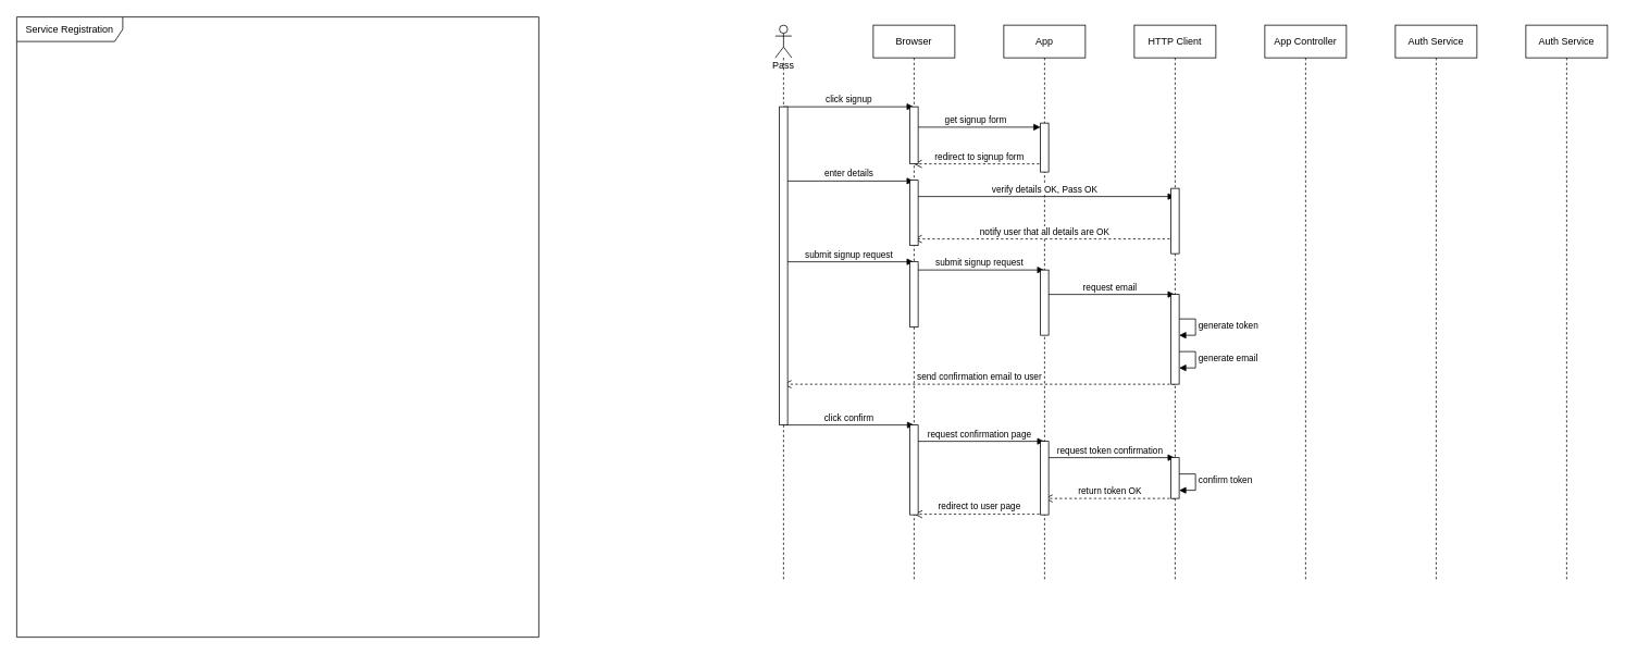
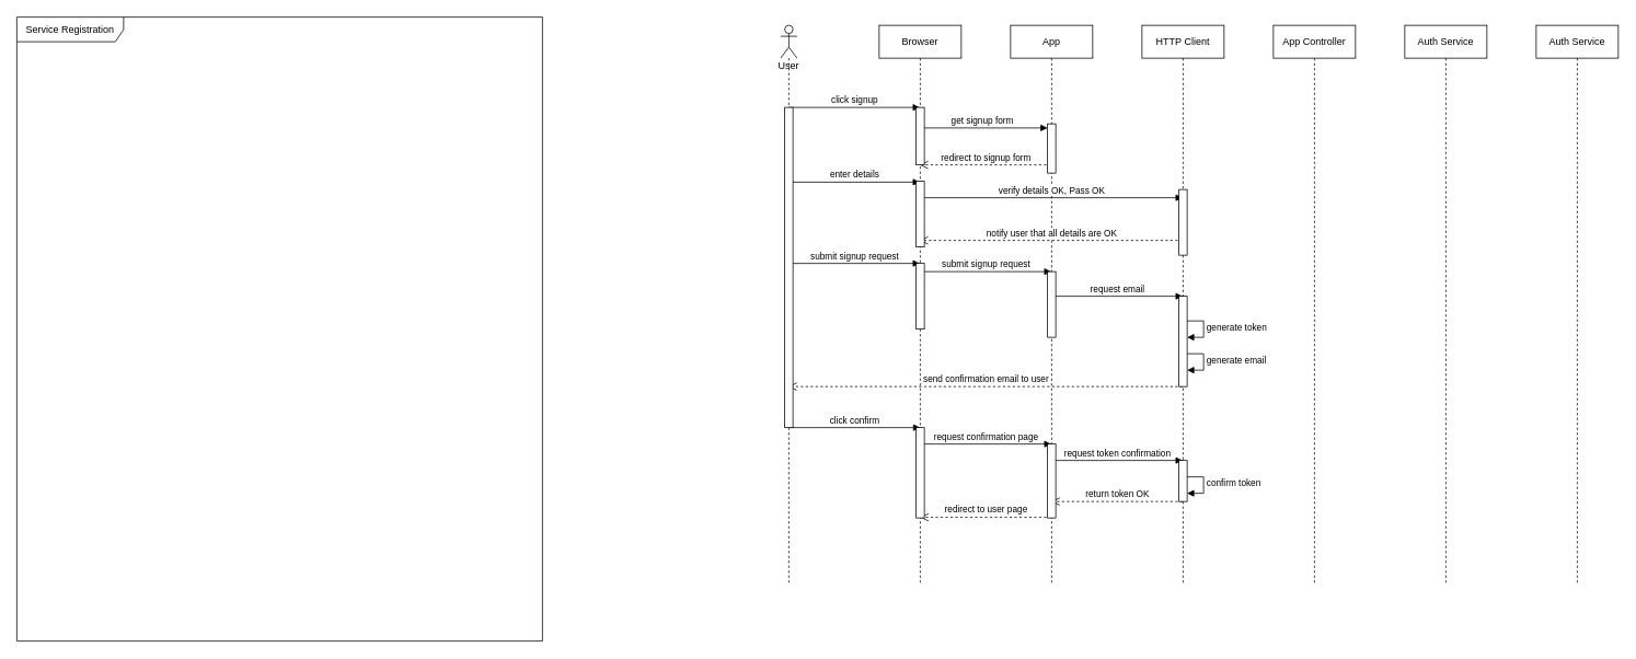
- <mxCell id="2" value="Pass" style="shape=umlLifeline;participant=umlActor;perimeter=lifelinePerimeter;whiteSpace=wrap;html=1;container=1;collapsible=0;recursiveResize=0;verticalAlign=top;spacingTop=36;outlineConnect=0;" parent="1" vertex="1"><mxGeometry x="950" y="30" width="20" height="680" as="geometry" /></mxCell>
+ <mxCell id="2" value="User" style="shape=umlLifeline;participant=umlActor;perimeter=lifelinePerimeter;whiteSpace=wrap;html=1;container=1;collapsible=0;recursiveResize=0;verticalAlign=top;spacingTop=36;outlineConnect=0;" parent="1" vertex="1"><mxGeometry x="950" y="30" width="20" height="680" as="geometry" /></mxCell>
